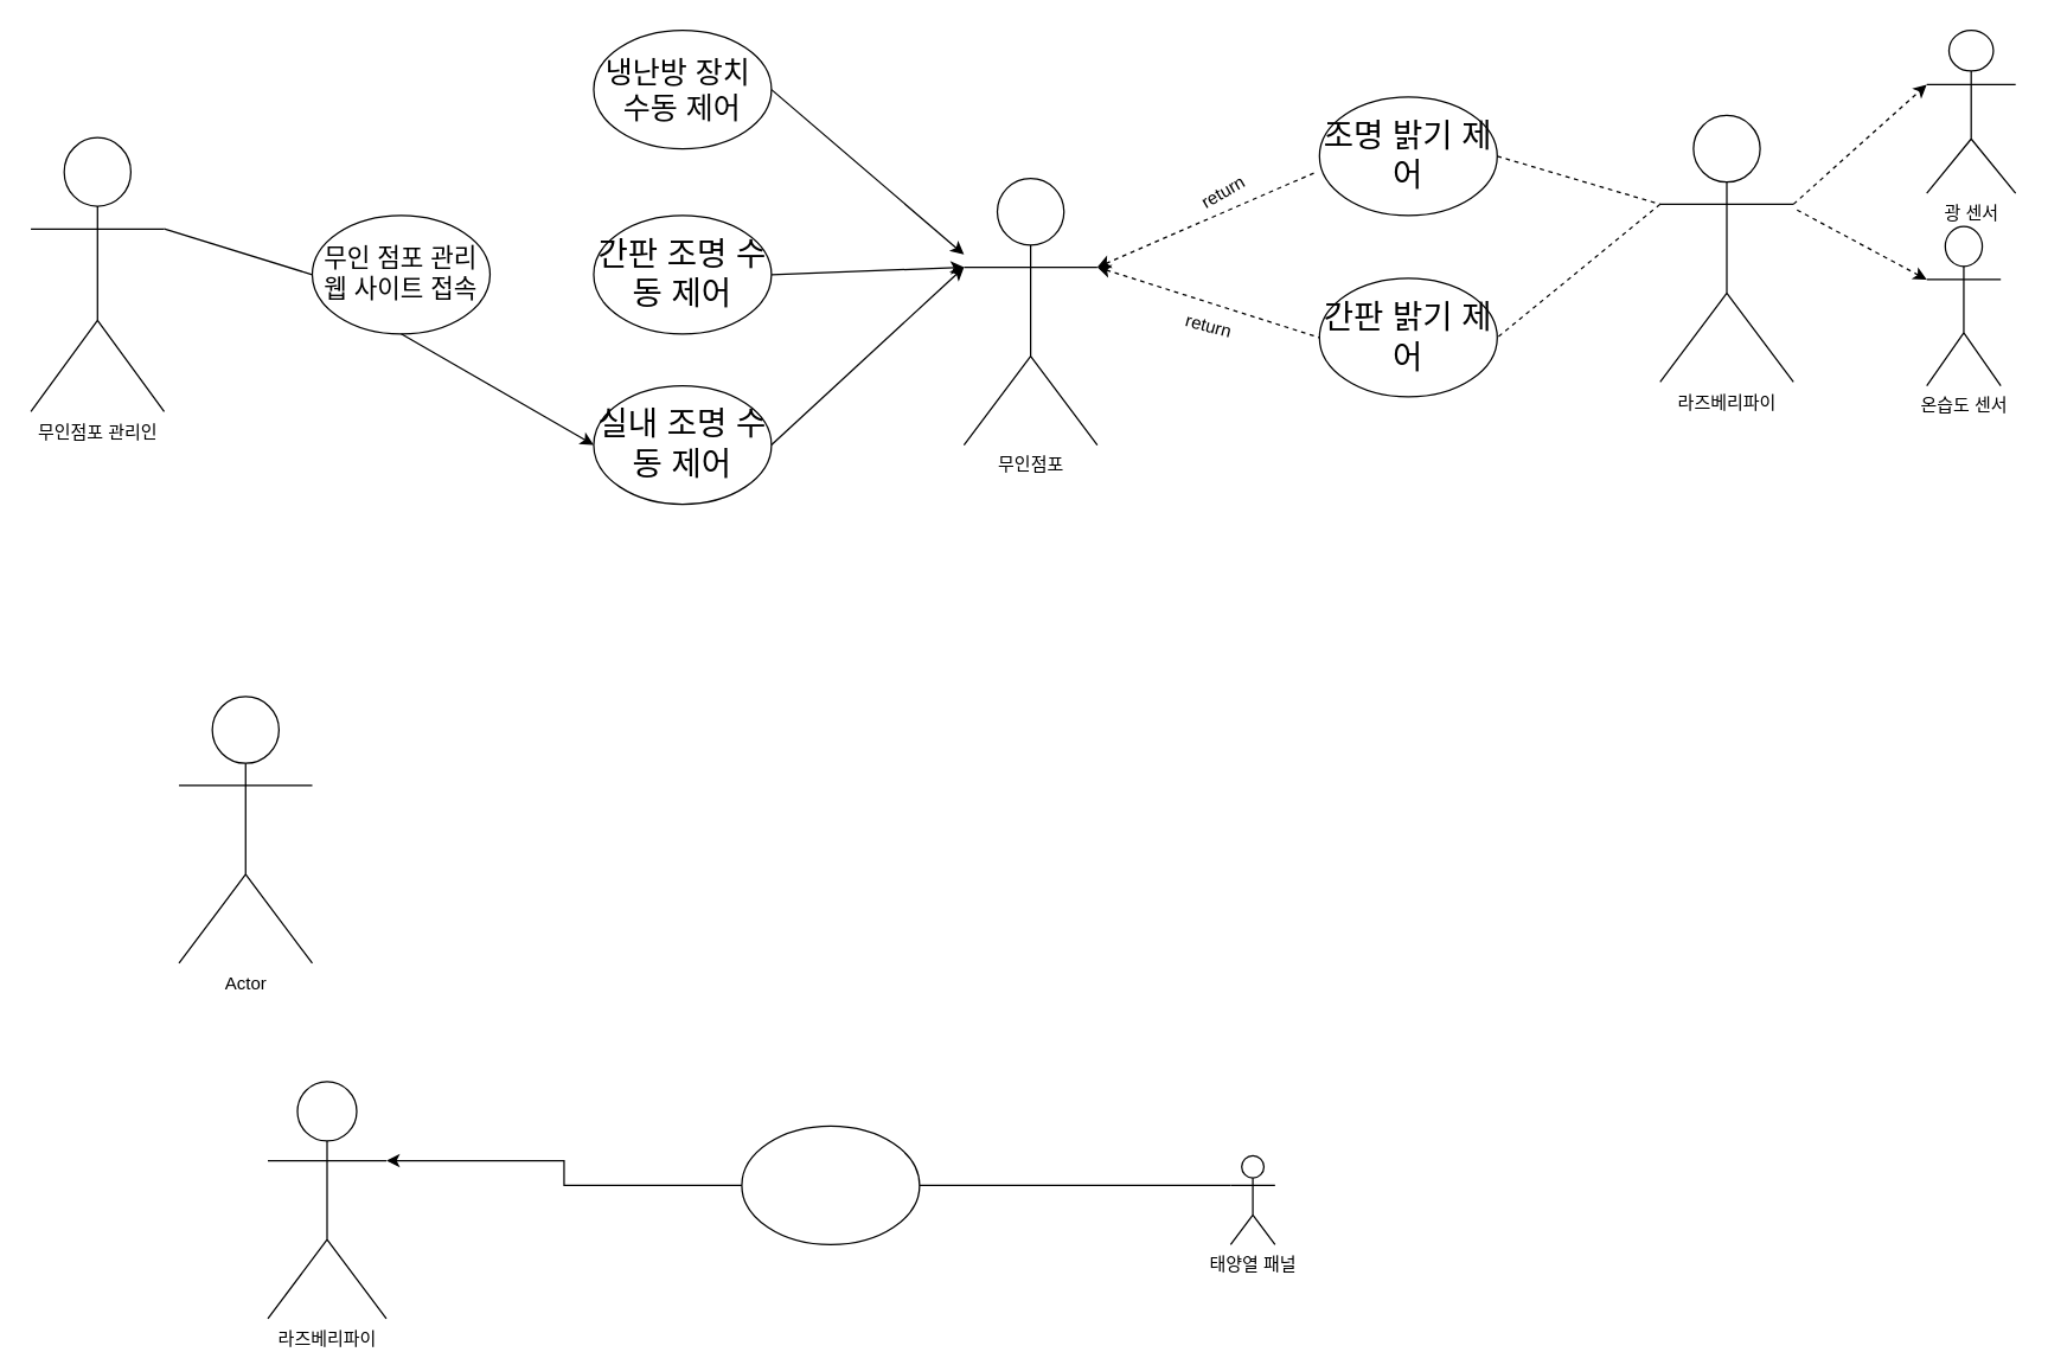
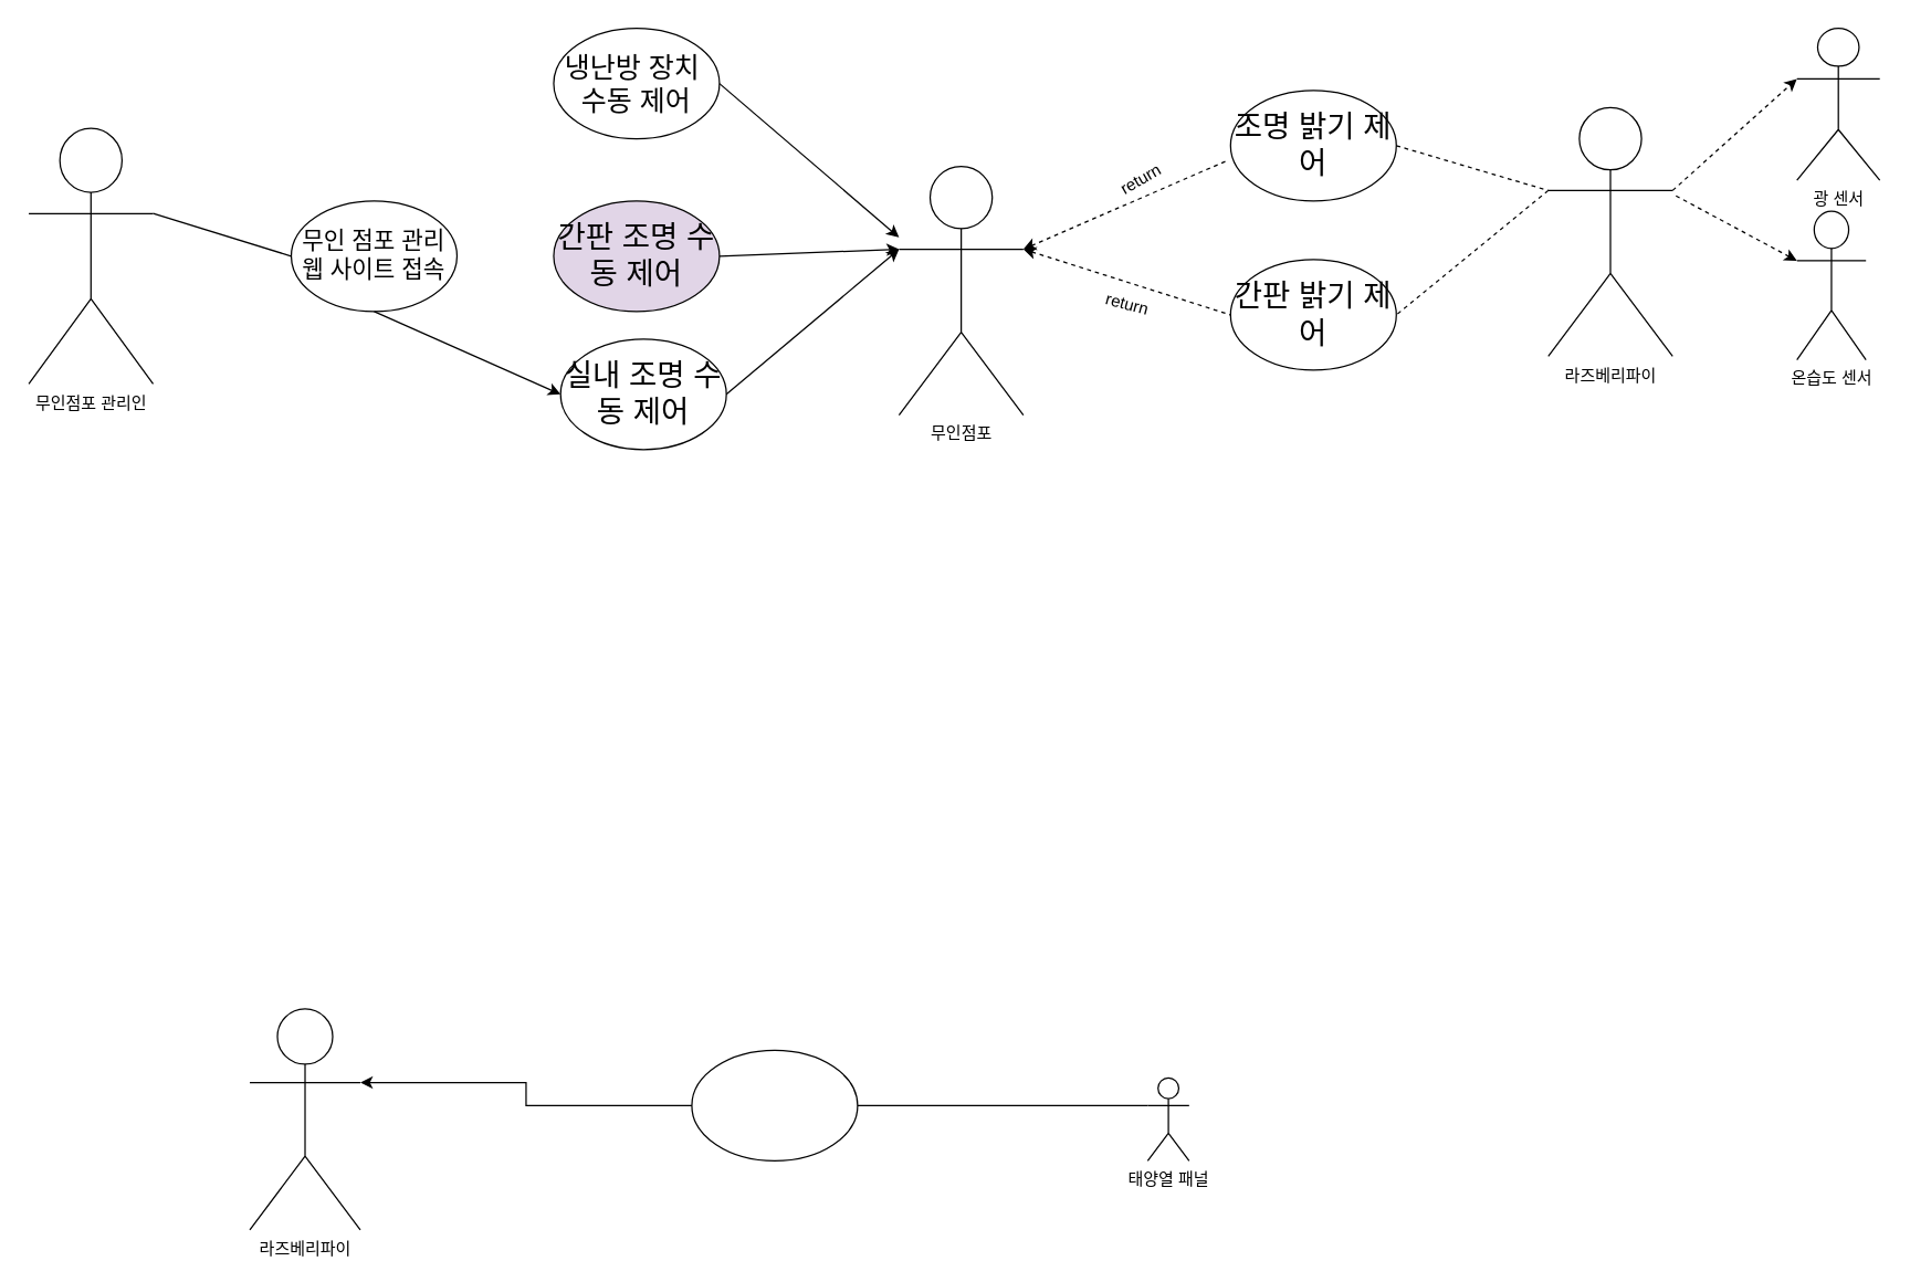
- <mxCell id="4" value="&lt;font style=&quot;font-size: 22px;&quot;&gt;간판 조명 수동 제어&lt;/font&gt;" style="ellipse;whiteSpace=wrap;html=1;labelBackgroundColor=none;" vertex="1" parent="1"><mxGeometry x="400" y="145" width="120" height="80" as="geometry" /></mxCell>
+ <mxCell id="4" value="&lt;font style=&quot;font-size: 22px;&quot;&gt;간판 조명 수동 제어&lt;/font&gt;" style="ellipse;whiteSpace=wrap;html=1;labelBackgroundColor=none;fillColor=#e1d5e7;" vertex="1" parent="1"><mxGeometry x="400" y="145" width="120" height="80" as="geometry" /></mxCell>
- <mxCell id="5" value="&lt;font style=&quot;font-size: 22px;&quot;&gt;실내 조명 수동 제어&lt;/font&gt;" style="ellipse;whiteSpace=wrap;html=1;labelBackgroundColor=none;" vertex="1" parent="1"><mxGeometry x="400" y="260" width="120" height="80" as="geometry" /></mxCell>
+ <mxCell id="5" value="&lt;font style=&quot;font-size: 22px;&quot;&gt;실내 조명 수동 제어&lt;/font&gt;" style="ellipse;whiteSpace=wrap;html=1;labelBackgroundColor=none;" vertex="1" parent="1"><mxGeometry x="405" y="245" width="120" height="80" as="geometry" /></mxCell>
- <mxCell id="22" value="Actor" style="shape=umlActor;verticalLabelPosition=bottom;verticalAlign=top;html=1;outlineConnect=0;labelBackgroundColor=none;" vertex="1" parent="1"><mxGeometry x="120" y="470" width="90" height="180" as="geometry" /></mxCell>
